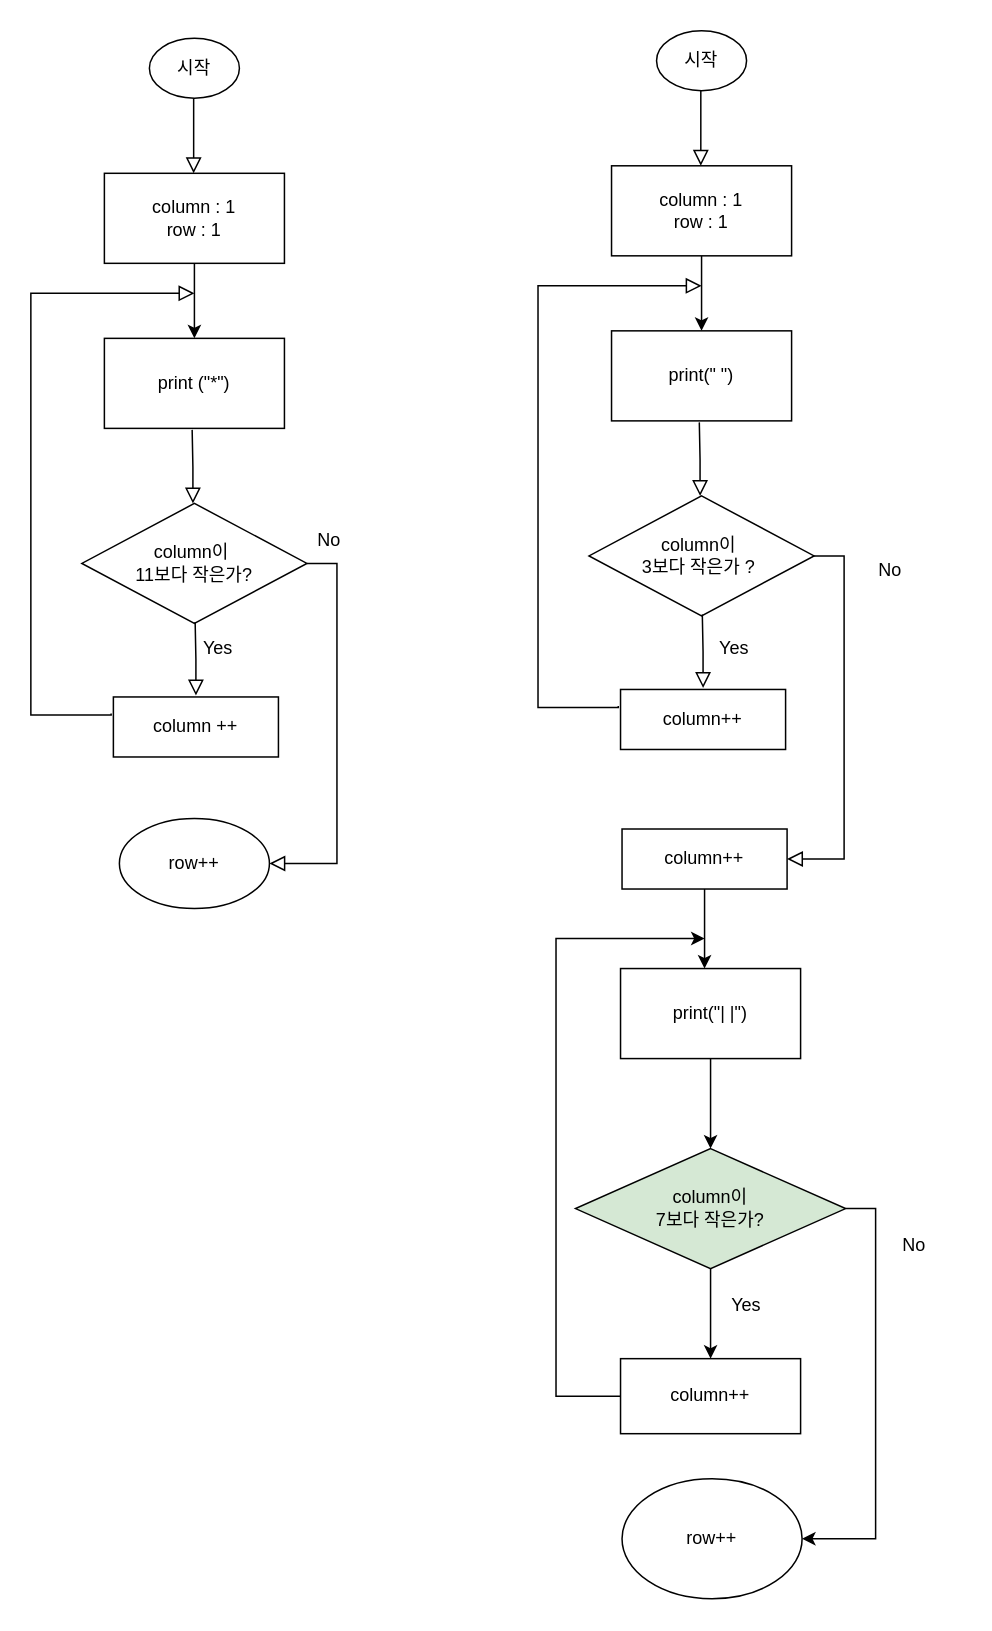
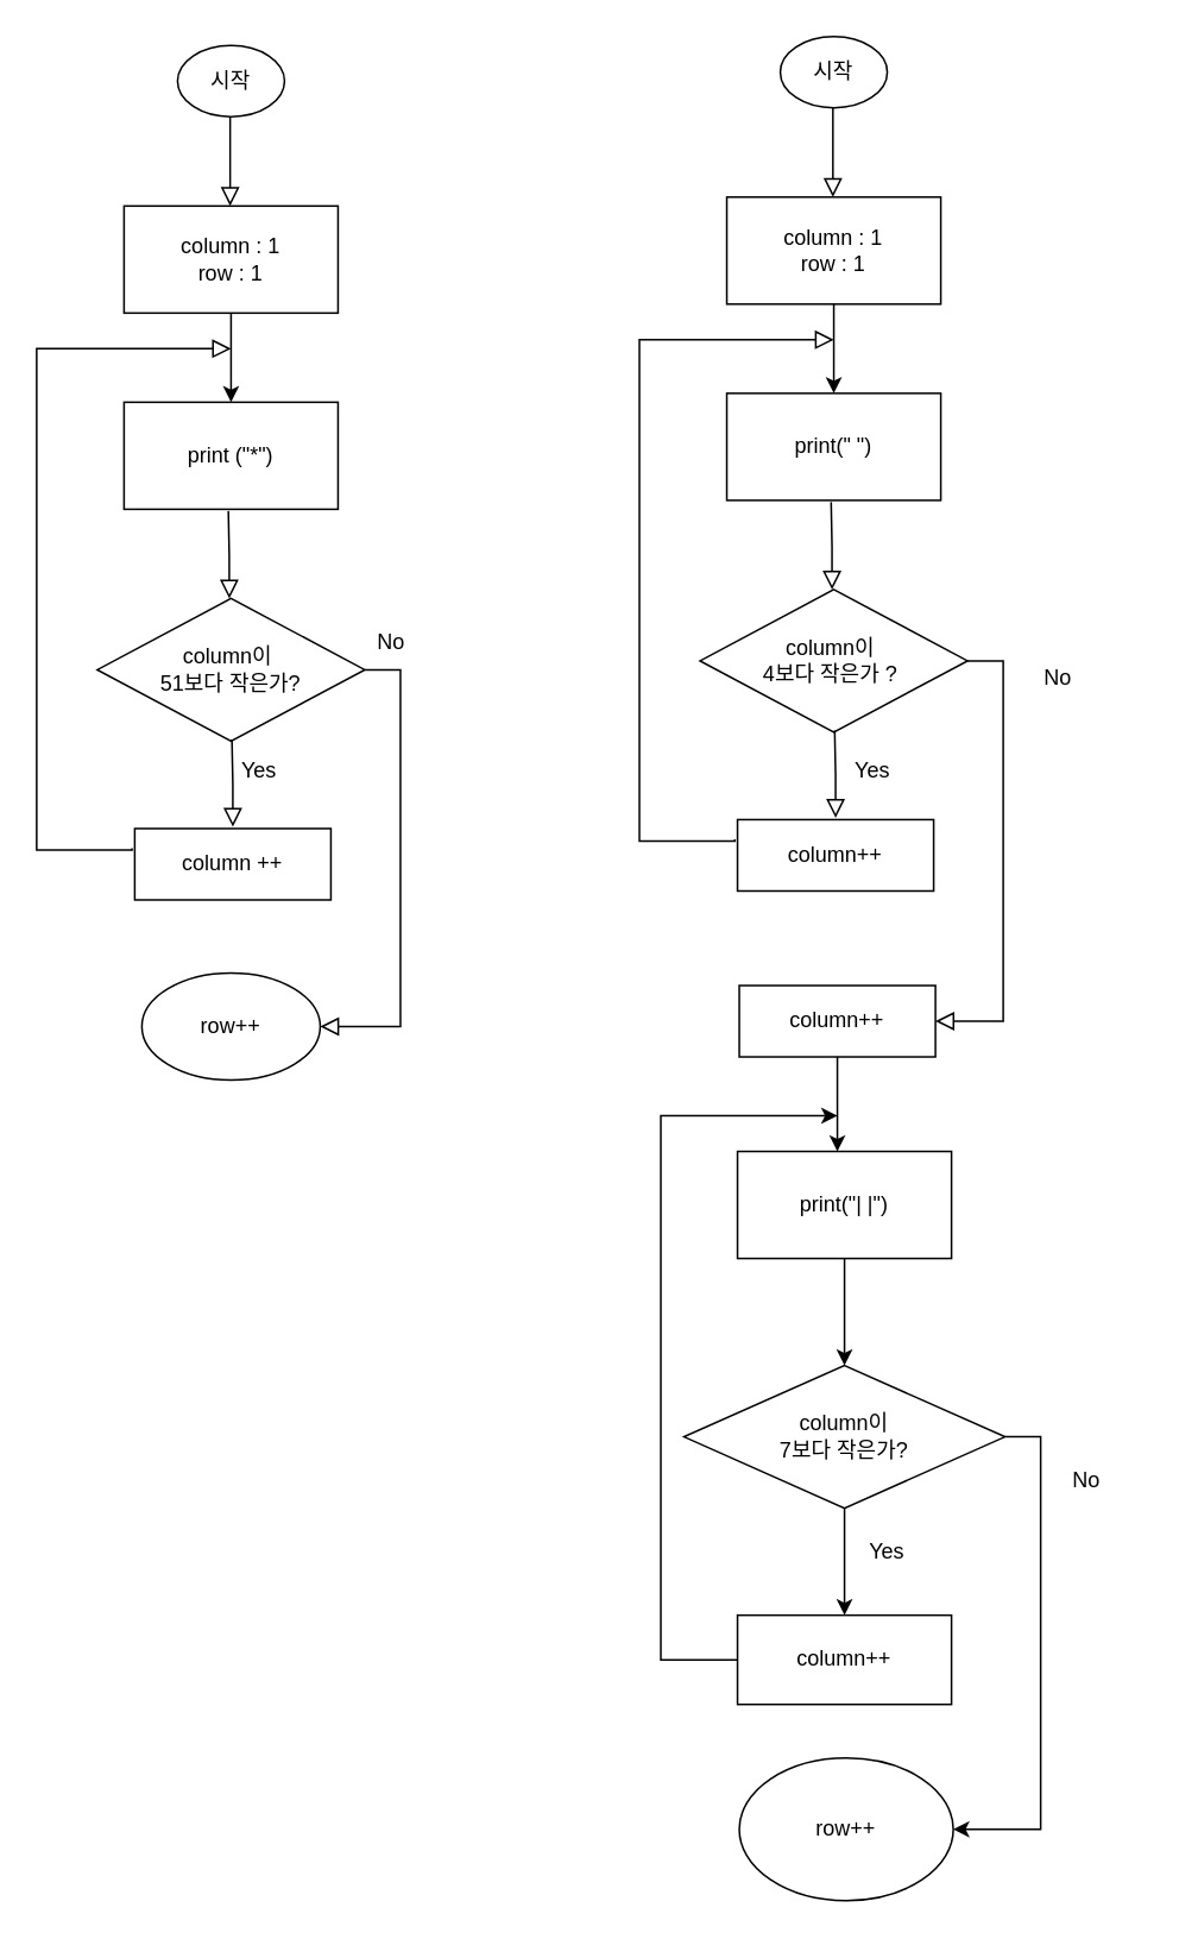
- <mxCell id="20" value="column이&amp;nbsp;&lt;br&gt;3보다 작은가 ?&amp;nbsp;" style="rhombus;whiteSpace=wrap;html=1;" vertex="1" parent="1"><mxGeometry x="392" y="330" width="150" height="80" as="geometry" /></mxCell>
+ <mxCell id="20" value="column이&amp;nbsp;&lt;br&gt;4보다 작은가 ?&amp;nbsp;" style="rhombus;whiteSpace=wrap;html=1;" vertex="1" parent="1"><mxGeometry x="392" y="330" width="150" height="80" as="geometry" /></mxCell>
- <mxCell id="8" value="column이&amp;nbsp;&lt;br&gt;11보다 작은가?" style="rhombus;whiteSpace=wrap;html=1;" vertex="1" parent="1"><mxGeometry x="54" y="335" width="150" height="80" as="geometry" /></mxCell>
+ <mxCell id="8" value="column이&amp;nbsp;&lt;br&gt;51보다 작은가?" style="rhombus;whiteSpace=wrap;html=1;" vertex="1" parent="1"><mxGeometry x="54" y="335" width="150" height="80" as="geometry" /></mxCell>
- <mxCell id="33" value="column이&lt;br&gt;7보다 작은가?" style="rhombus;whiteSpace=wrap;html=1;fillColor=#d5e8d4;" vertex="1" parent="1"><mxGeometry x="383" y="765" width="180" height="80" as="geometry" /></mxCell>
+ <mxCell id="33" value="column이&lt;br&gt;7보다 작은가?" style="rhombus;whiteSpace=wrap;html=1;" vertex="1" parent="1"><mxGeometry x="383" y="765" width="180" height="80" as="geometry" /></mxCell>
